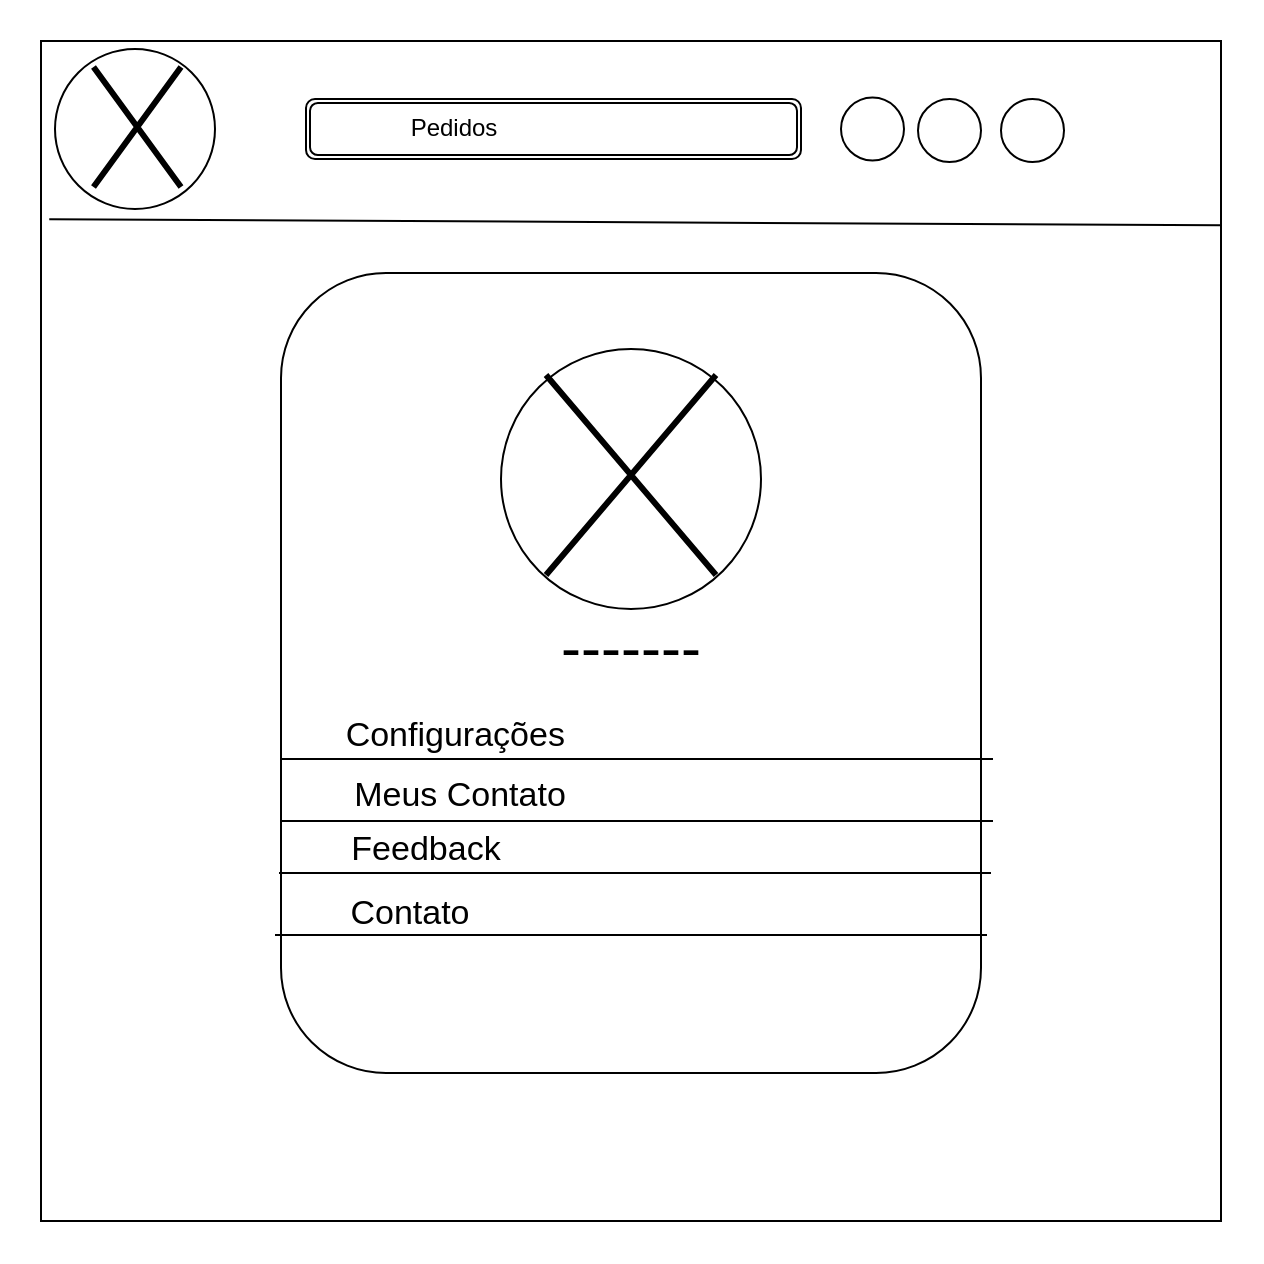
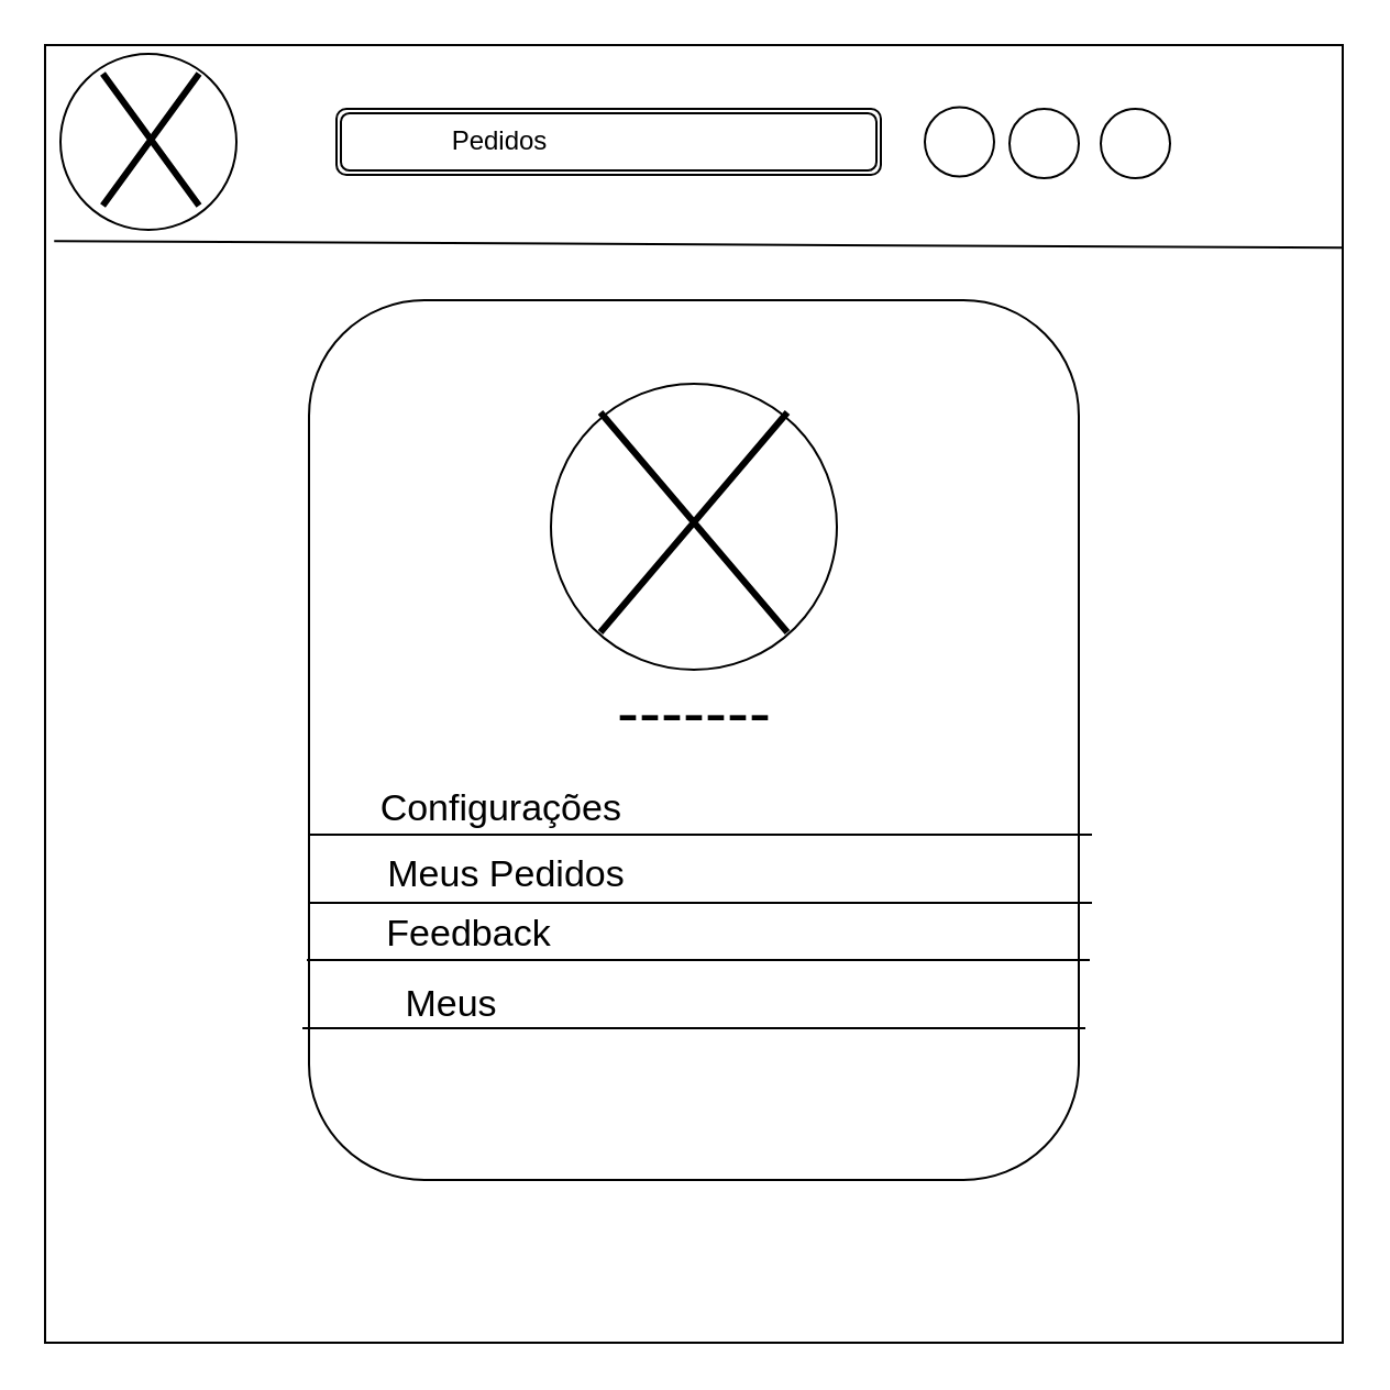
- <mxCell id="9" value="Meus Contato" style="text;html=1;align=center;verticalAlign=middle;whiteSpace=wrap;rounded=0;perimeterSpacing=16;fontSize=17;" parent="1" vertex="1"><mxGeometry x="170" y="378" width="120" height="40" as="geometry" /></mxCell>
+ <mxCell id="9" value="Meus Pedidos" style="text;html=1;align=center;verticalAlign=middle;whiteSpace=wrap;rounded=0;perimeterSpacing=16;fontSize=17;" parent="1" vertex="1"><mxGeometry x="170" y="378" width="120" height="40" as="geometry" /></mxCell>
- <mxCell id="11" value="Contato" style="text;html=1;align=center;verticalAlign=middle;whiteSpace=wrap;rounded=0;perimeterSpacing=16;fontSize=17;" parent="1" vertex="1"><mxGeometry x="140" y="437" width="130" height="40" as="geometry" /></mxCell>
+ <mxCell id="11" value="Meus" style="text;html=1;align=center;verticalAlign=middle;whiteSpace=wrap;rounded=0;perimeterSpacing=16;fontSize=17;" parent="1" vertex="1"><mxGeometry x="140" y="437" width="130" height="40" as="geometry" /></mxCell>
